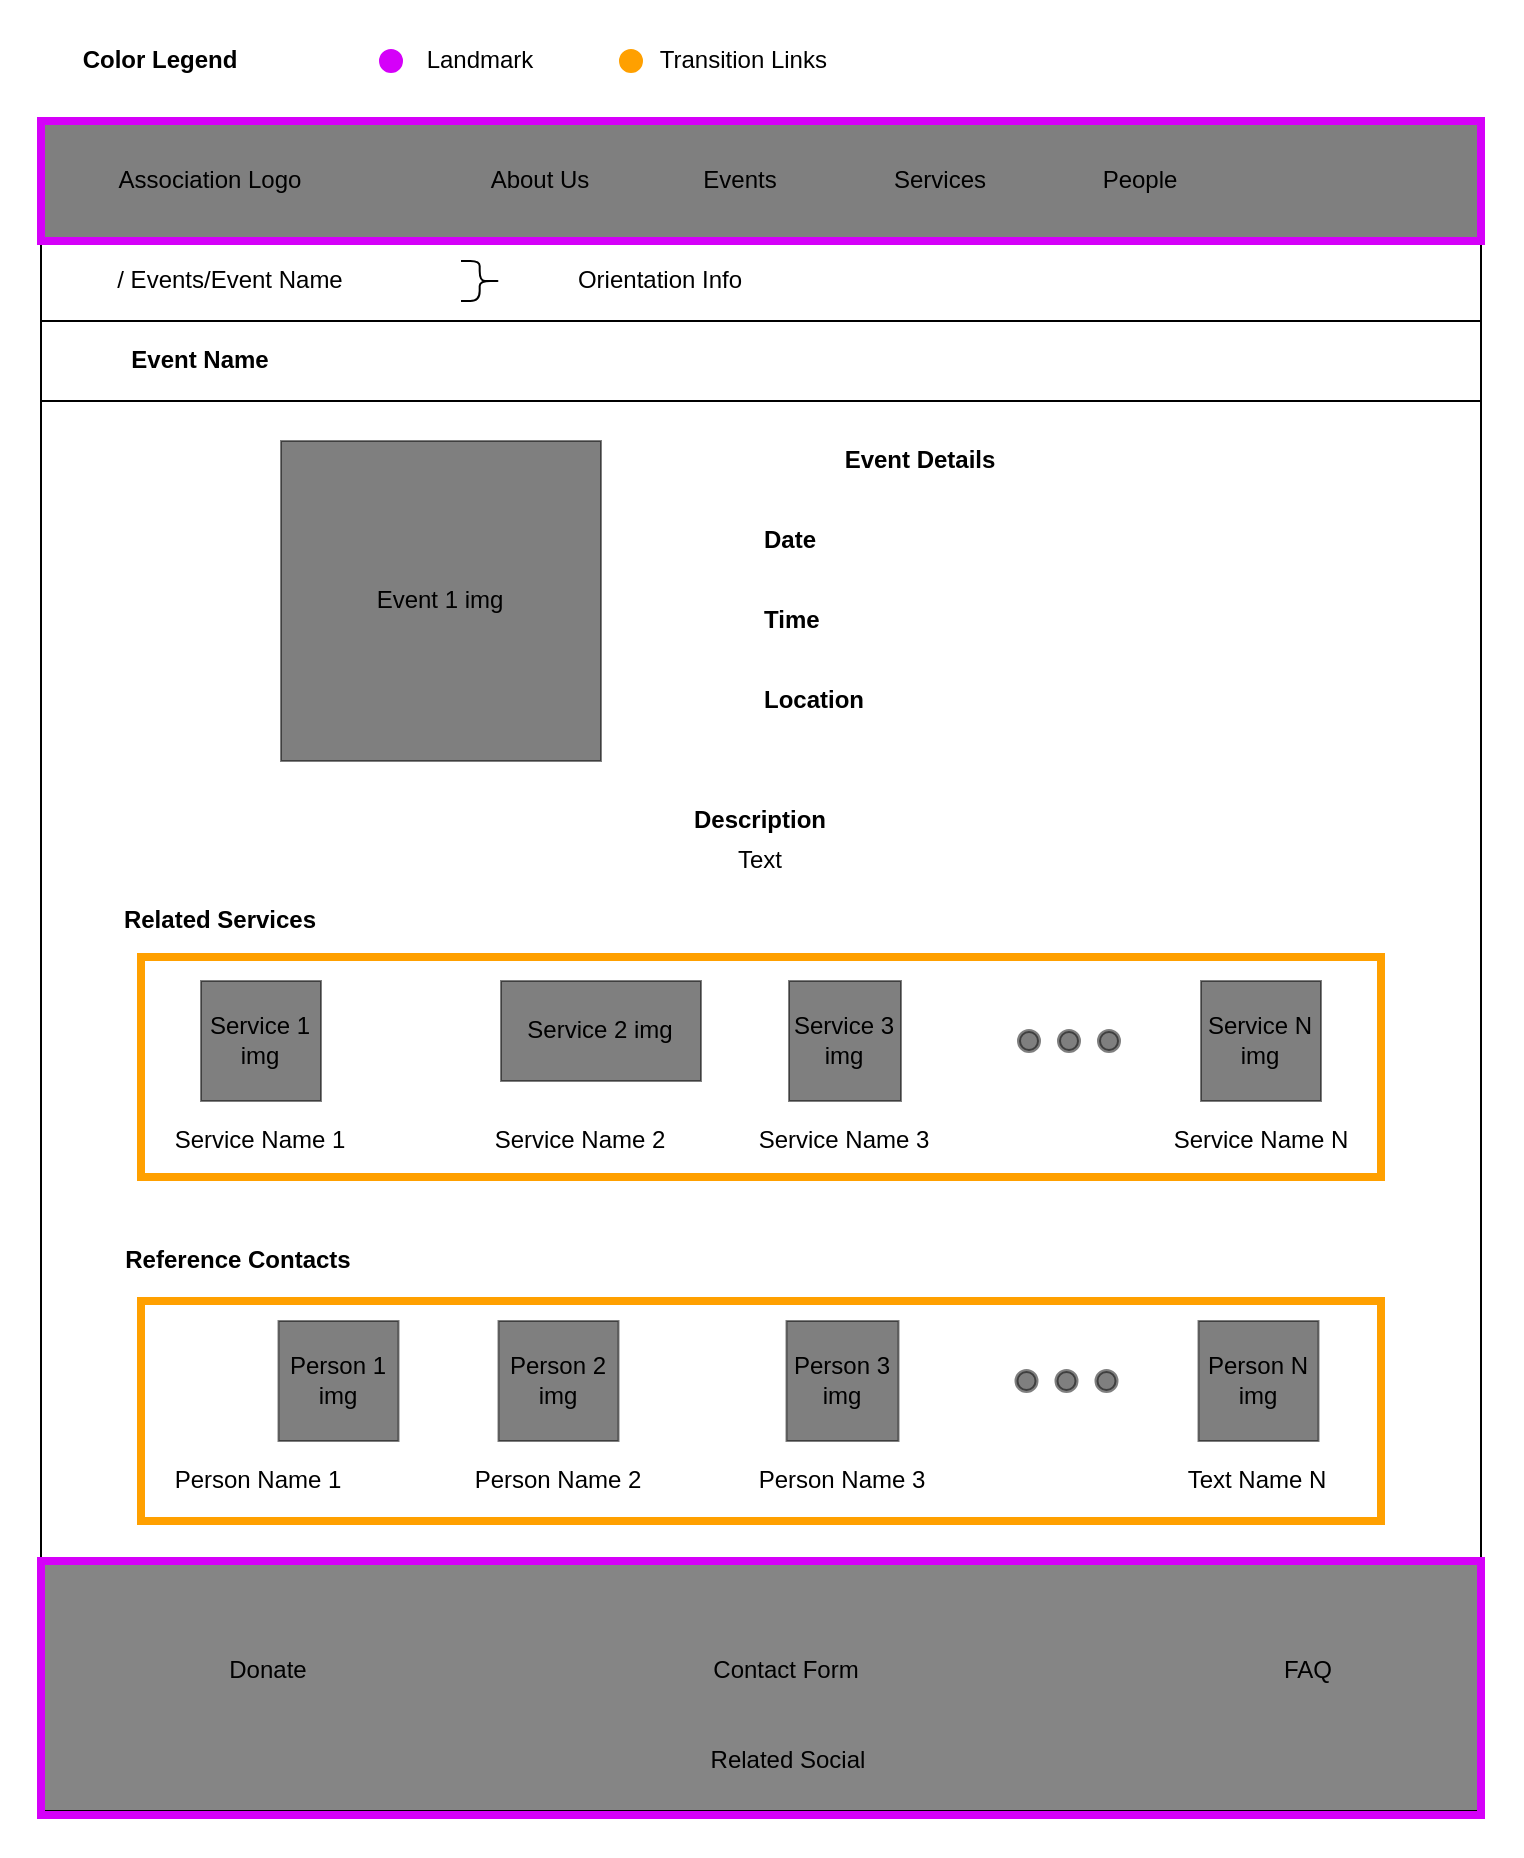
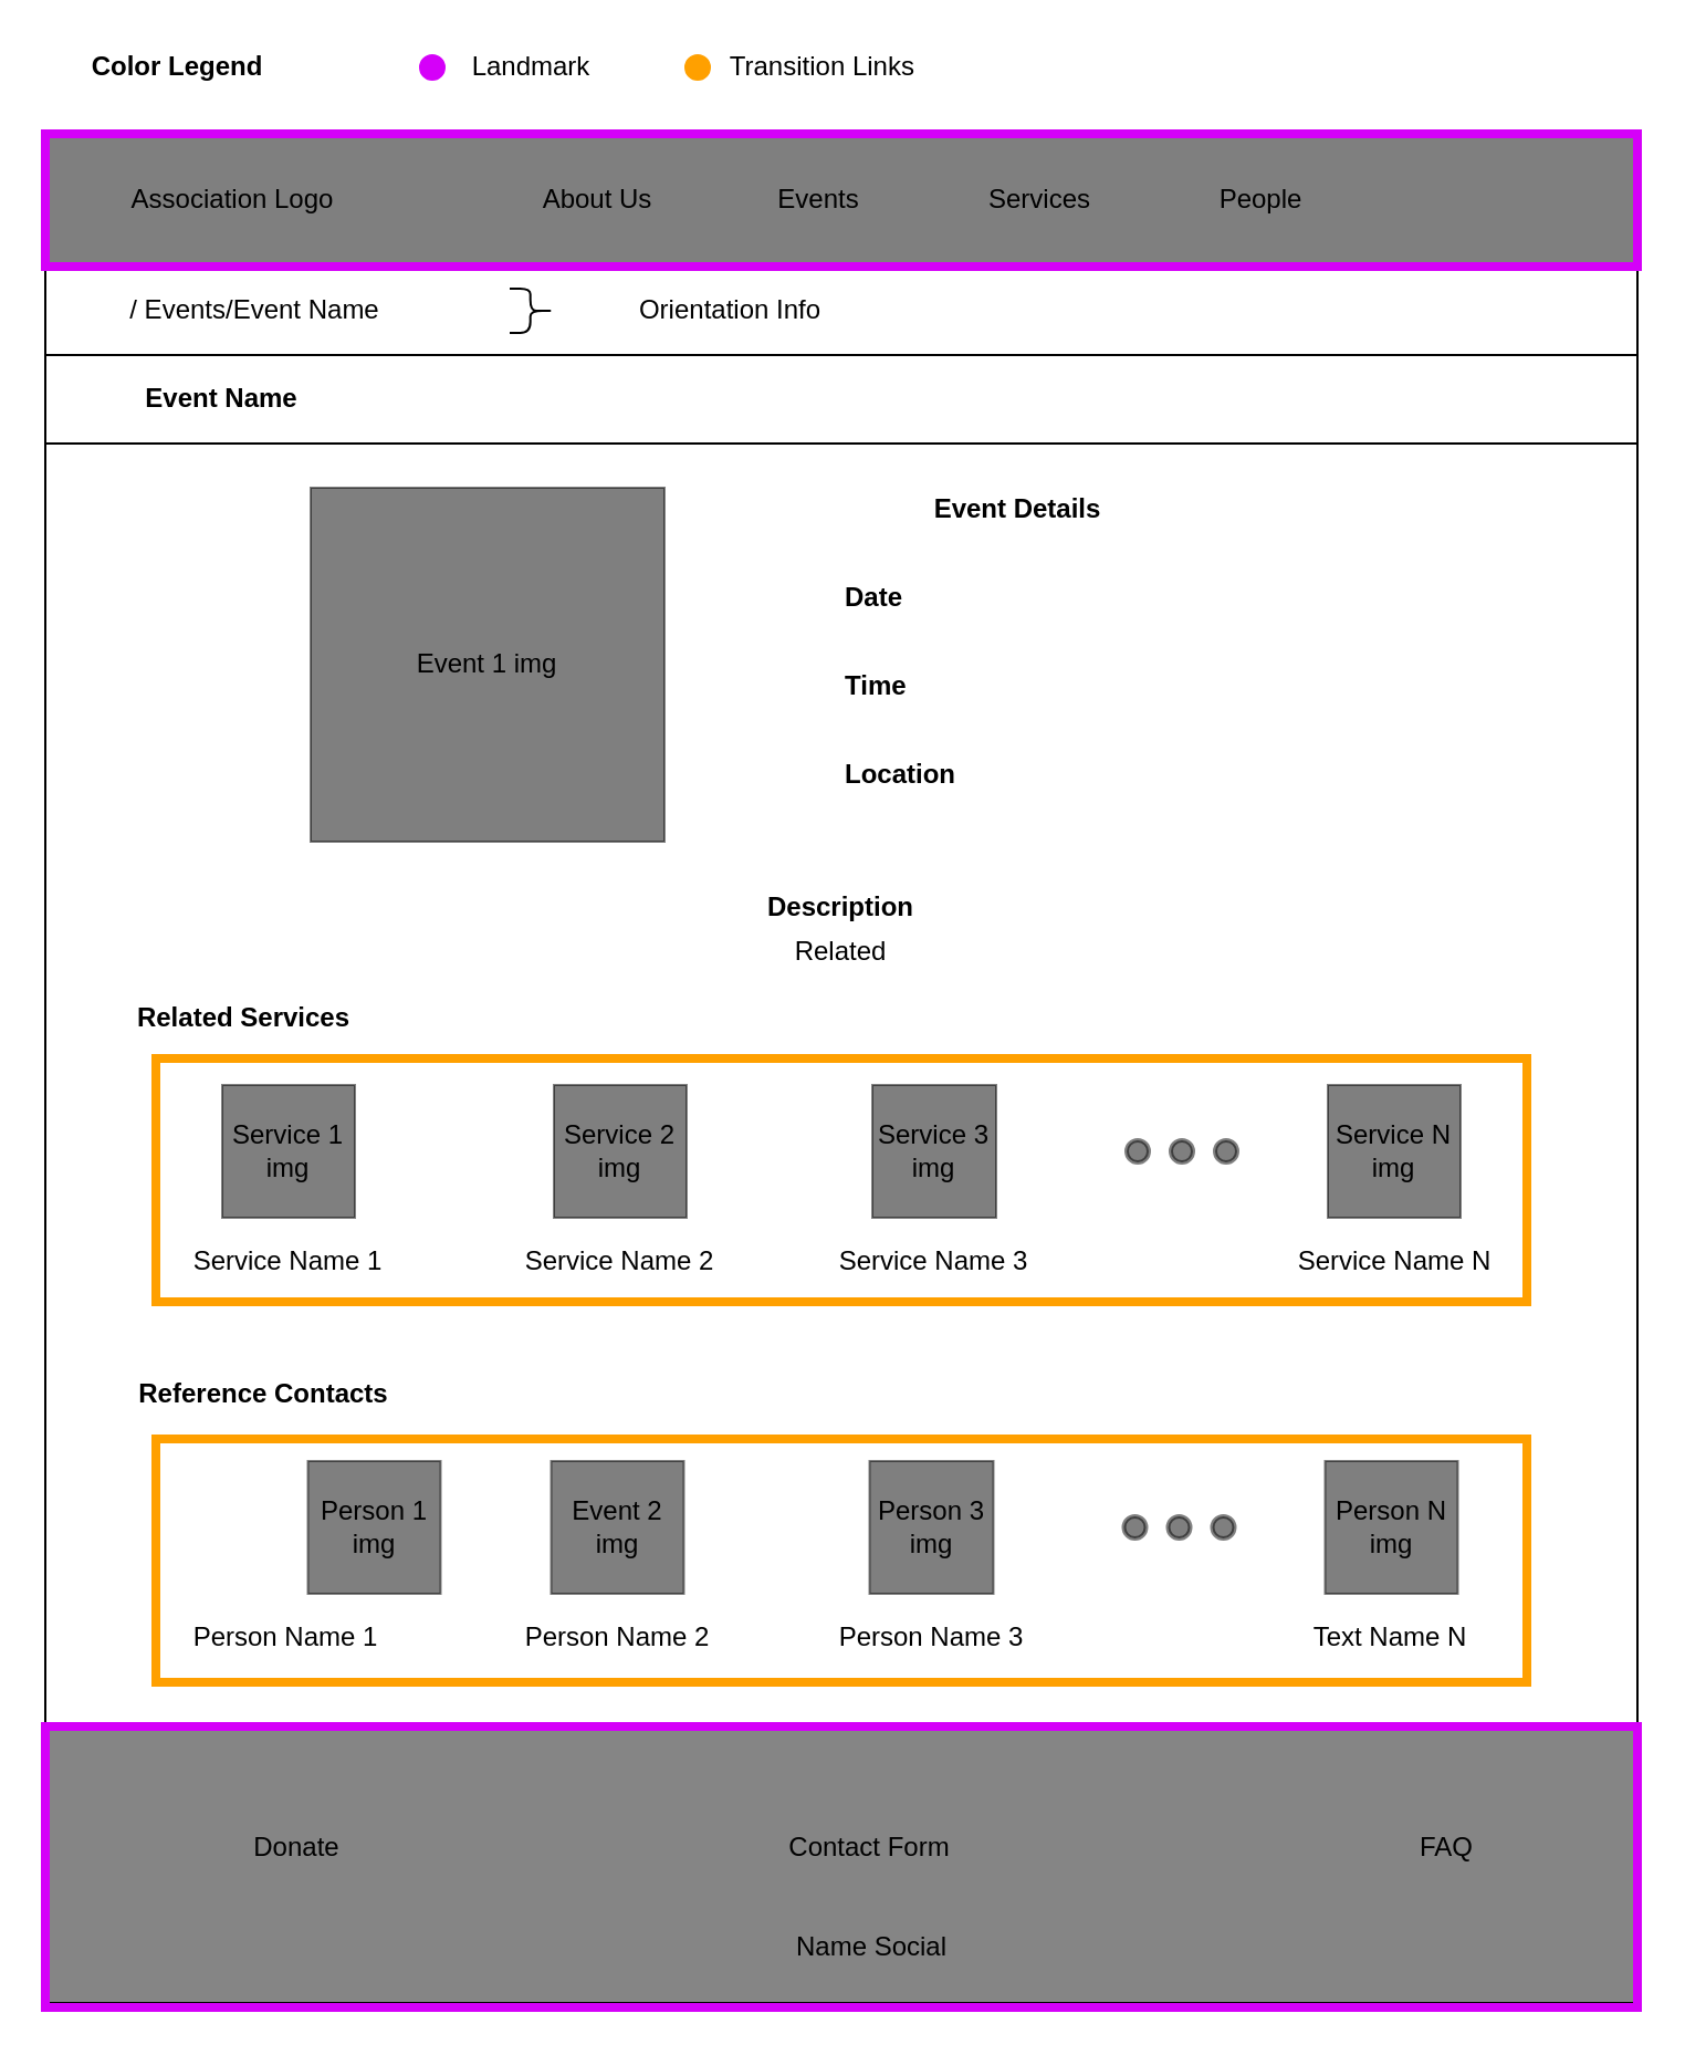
- <mxCell id="30" value="Text" style="text;html=1;strokeColor=none;fillColor=none;align=center;verticalAlign=middle;whiteSpace=wrap;rounded=0;fontColor=#000000;opacity=50;fontStyle=0" vertex="1" parent="1"><mxGeometry x="20" y="420" width="720" height="20" as="geometry" /></mxCell>
+ <mxCell id="30" value="Related" style="text;html=1;strokeColor=none;fillColor=none;align=center;verticalAlign=middle;whiteSpace=wrap;rounded=0;fontColor=#000000;opacity=50;fontStyle=0" vertex="1" parent="1"><mxGeometry x="20" y="420" width="720" height="20" as="geometry" /></mxCell>
- <mxCell id="37" value="Service 2 img" style="rounded=0;whiteSpace=wrap;html=1;strokeColor=#000000;strokeWidth=1;fillColor=#000000;gradientColor=none;fontColor=#000000;opacity=50;" vertex="1" parent="1"><mxGeometry x="250" y="490" width="100" height="50" as="geometry" /></mxCell>
+ <mxCell id="37" value="Service 2 img" style="rounded=0;whiteSpace=wrap;html=1;strokeColor=#000000;strokeWidth=1;fillColor=#000000;gradientColor=none;fontColor=#000000;opacity=50;" vertex="1" parent="1"><mxGeometry x="250" y="490" width="60" height="60" as="geometry" /></mxCell>
- <mxCell id="44" value="Service Name 2" style="text;html=1;strokeColor=none;fillColor=none;align=center;verticalAlign=middle;whiteSpace=wrap;rounded=0;fontColor=#000000;opacity=50;" vertex="1" parent="1"><mxGeometry x="245" y="560" width="90" height="20" as="geometry" /></mxCell>
+ <mxCell id="44" value="Service Name 2" style="text;html=1;strokeColor=none;fillColor=none;align=center;verticalAlign=middle;whiteSpace=wrap;rounded=0;fontColor=#000000;opacity=50;" vertex="1" parent="1"><mxGeometry x="235" y="560" width="90" height="20" as="geometry" /></mxCell>
- <mxCell id="50" value="Person 2 img" style="rounded=0;whiteSpace=wrap;html=1;strokeColor=#000000;strokeWidth=1;fillColor=#000000;gradientColor=none;fontColor=#000000;opacity=50;" vertex="1" parent="1"><mxGeometry x="248.75" y="660" width="60" height="60" as="geometry" /></mxCell>
+ <mxCell id="50" value="Event 2 img" style="rounded=0;whiteSpace=wrap;html=1;strokeColor=#000000;strokeWidth=1;fillColor=#000000;gradientColor=none;fontColor=#000000;opacity=50;" vertex="1" parent="1"><mxGeometry x="248.75" y="660" width="60" height="60" as="geometry" /></mxCell>
- <mxCell id="11" value="Related Social" style="text;html=1;strokeColor=none;fillColor=none;align=center;verticalAlign=middle;whiteSpace=wrap;rounded=0;" vertex="1" parent="1"><mxGeometry x="329" y="870" width="130" height="20" as="geometry" /></mxCell>
+ <mxCell id="11" value="Name Social" style="text;html=1;strokeColor=none;fillColor=none;align=center;verticalAlign=middle;whiteSpace=wrap;rounded=0;" vertex="1" parent="1"><mxGeometry x="329" y="870" width="130" height="20" as="geometry" /></mxCell>
